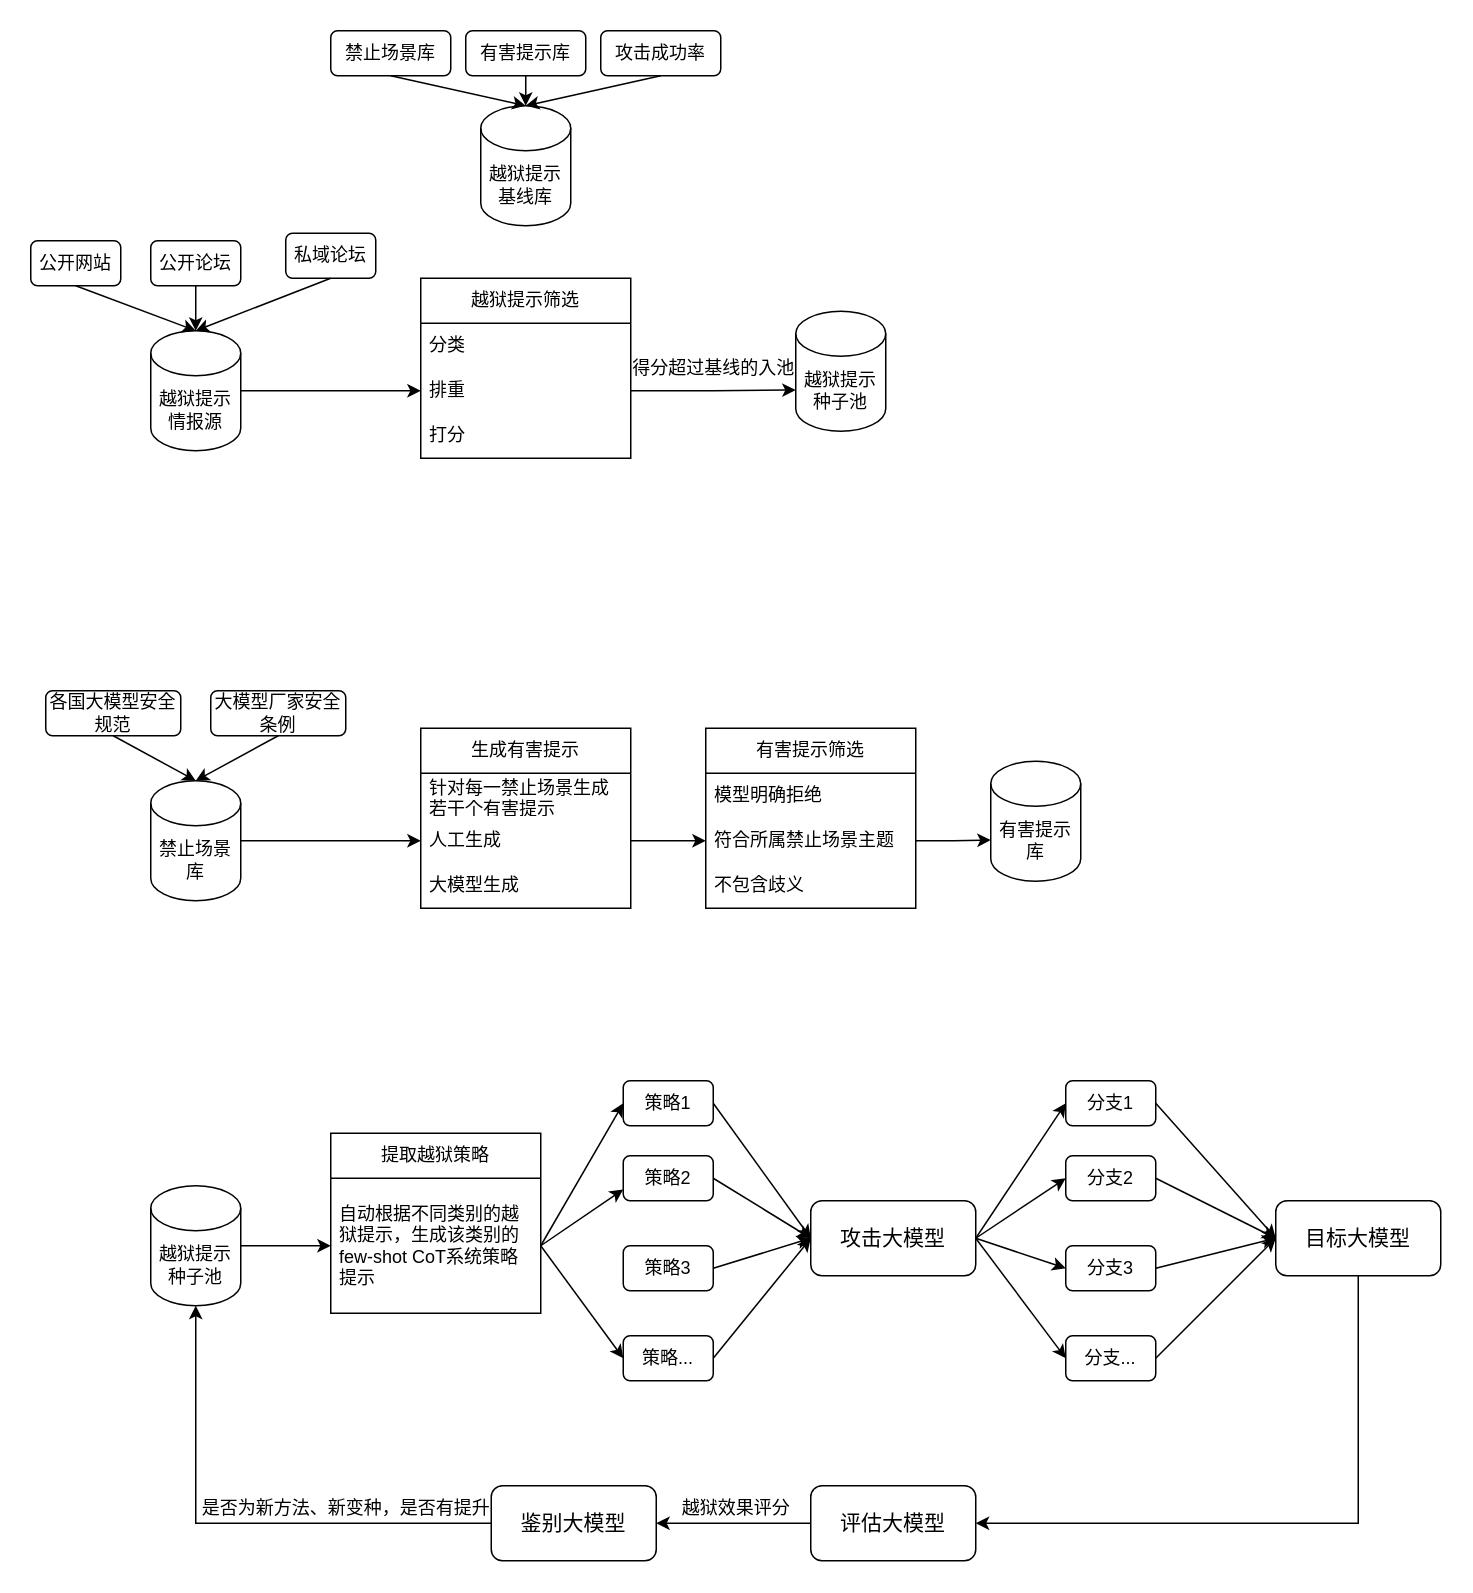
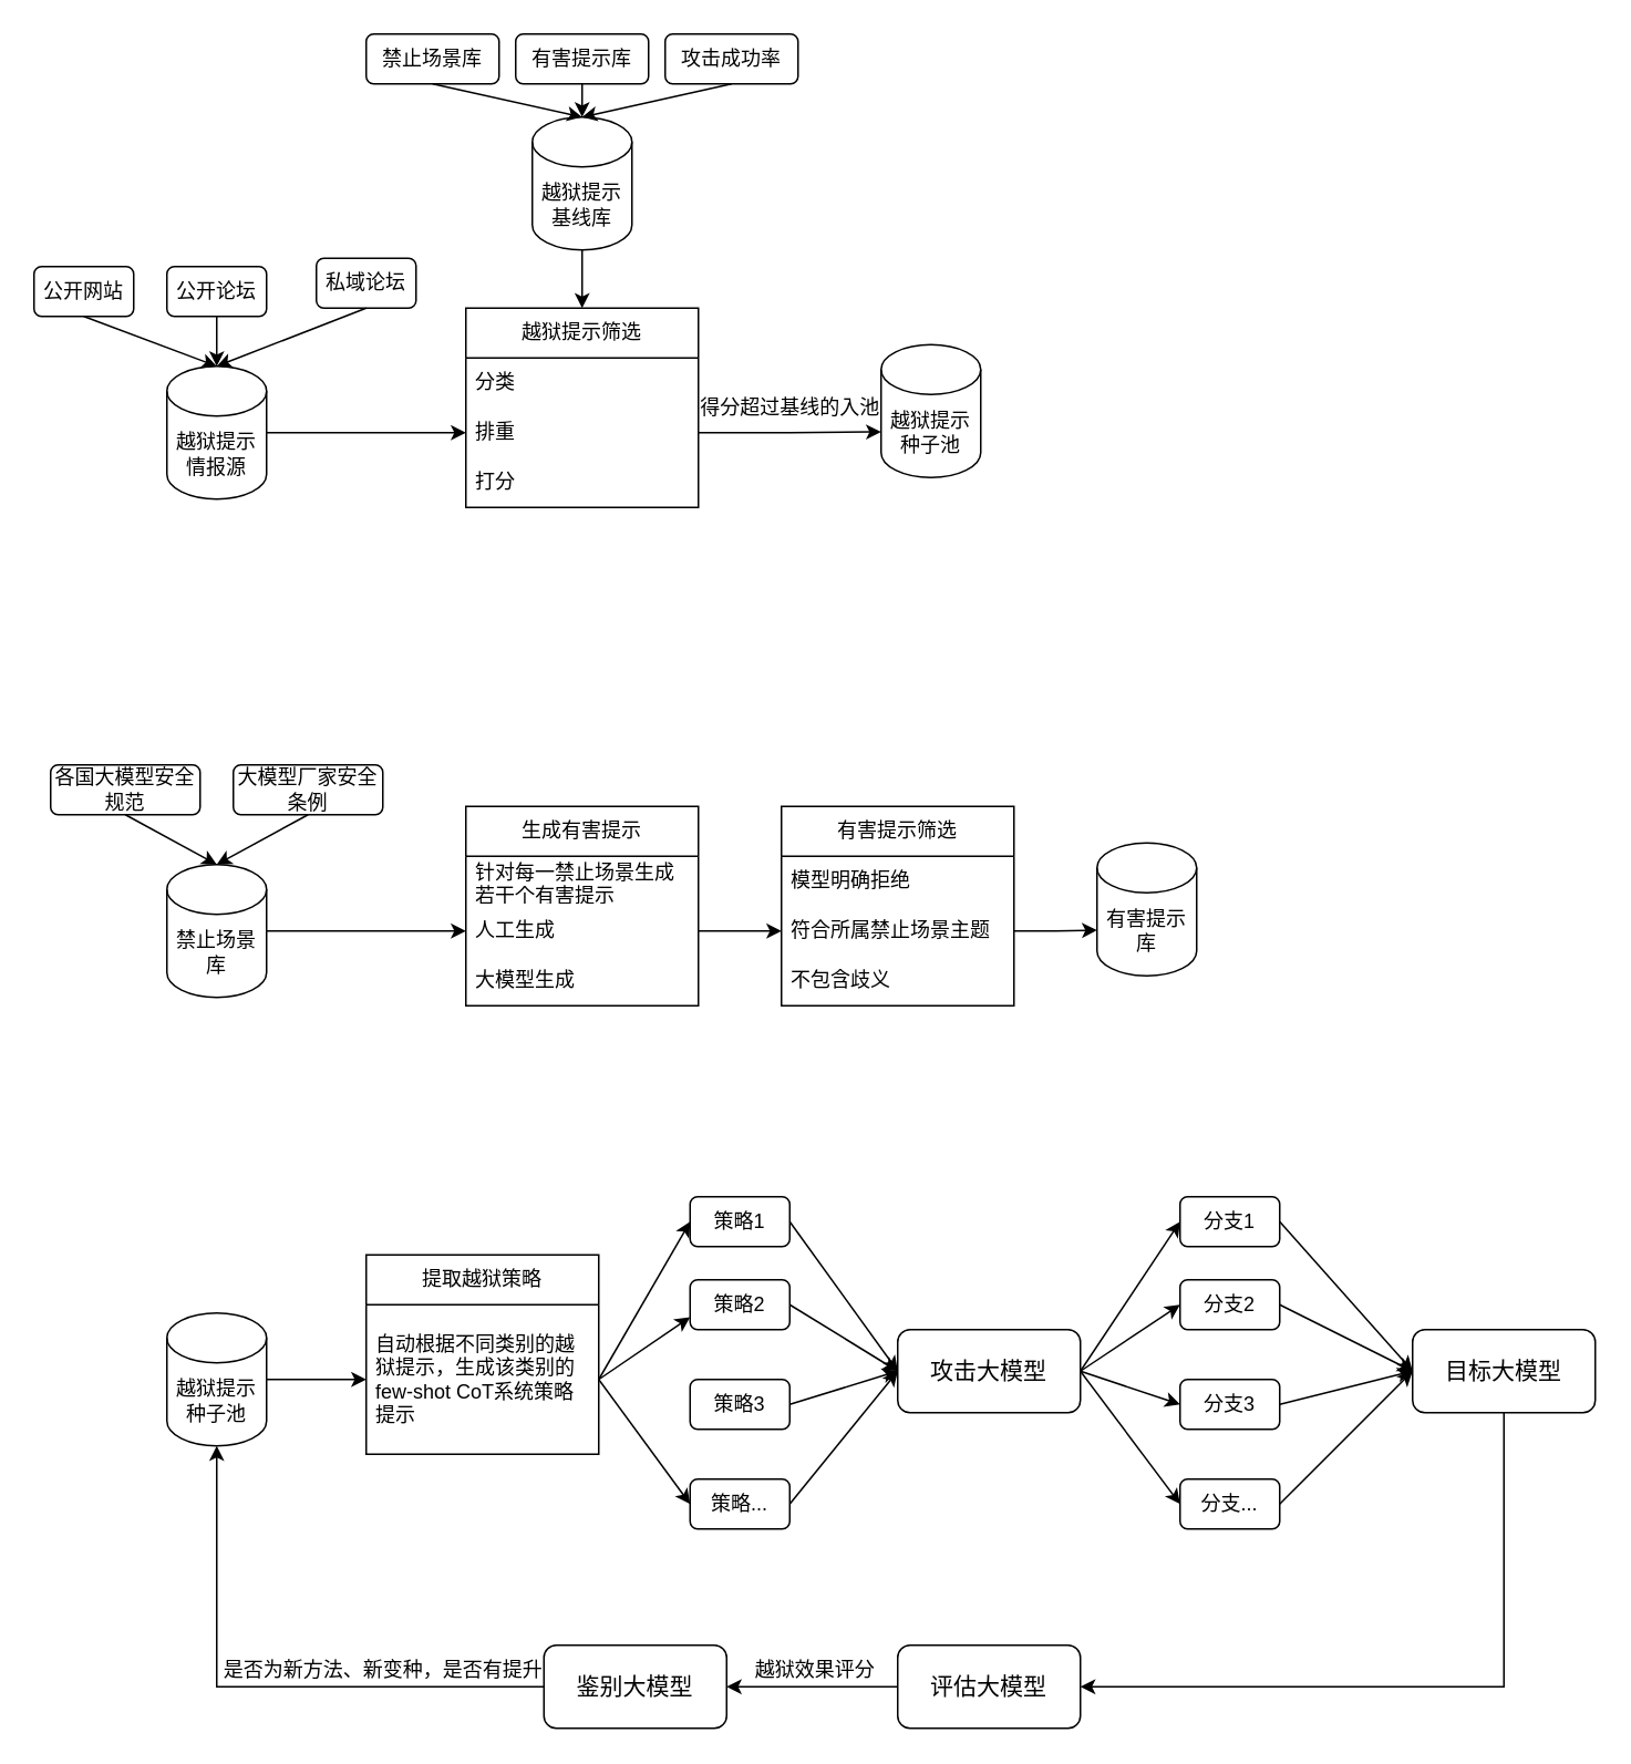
+ <mxCell id="17" style="edgeStyle=orthogonalEdgeStyle;rounded=0;orthogonalLoop=1;jettySize=auto;html=1;exitX=0.5;exitY=1;exitDx=0;exitDy=0;exitPerimeter=0;entryX=0.5;entryY=0;entryDx=0;entryDy=0;" edge="1" parent="1" source="18" target="10"><mxGeometry relative="1" as="geometry" /></mxCell>
